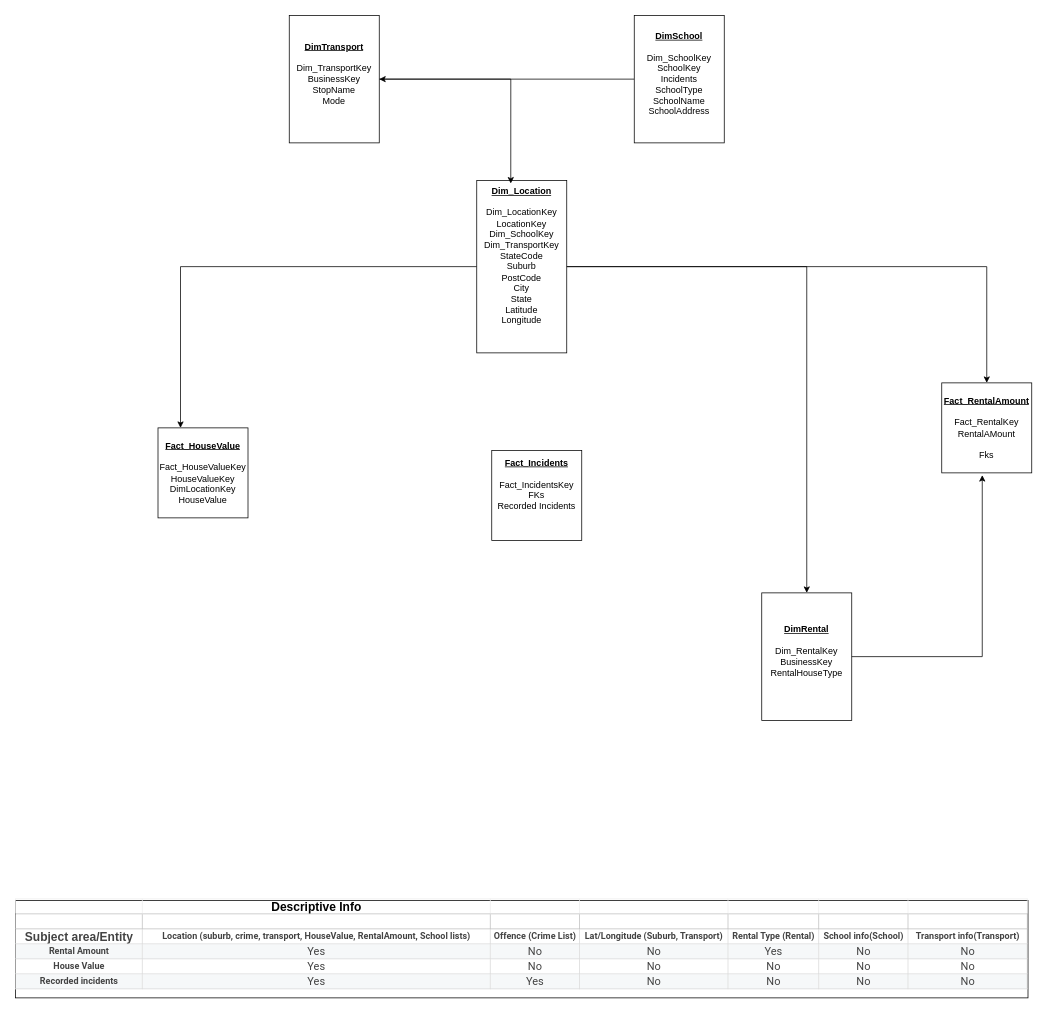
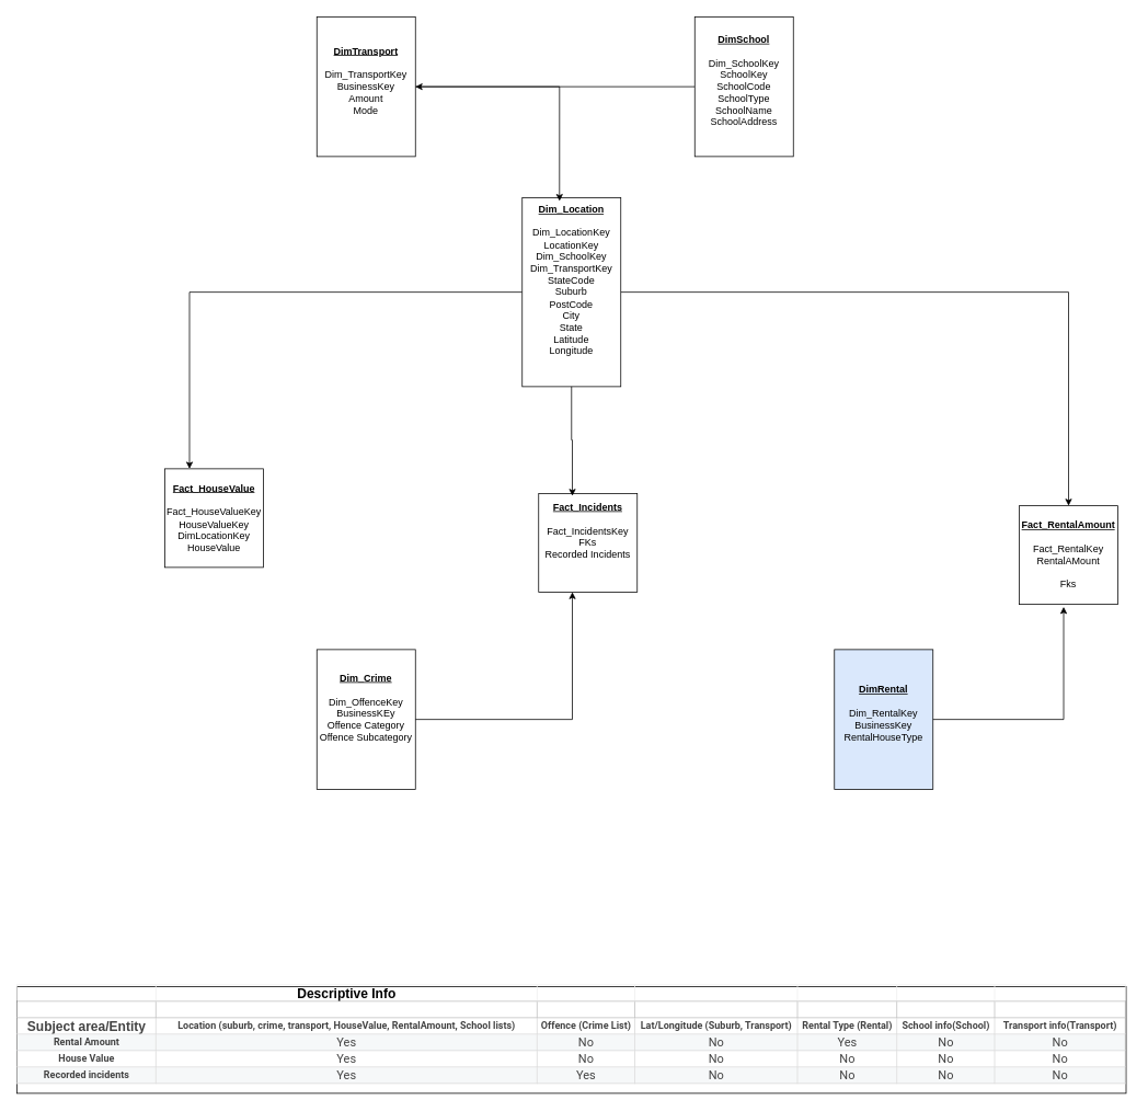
- <mxCell id="9" value="&lt;b&gt;&lt;u&gt;DimTransport&lt;/u&gt;&lt;/b&gt;&lt;div&gt;&lt;br&gt;&lt;/div&gt;&lt;div&gt;Dim_TransportKey&lt;/div&gt;&lt;div&gt;BusinessKey&lt;/div&gt;&lt;div&gt;StopName&lt;/div&gt;&lt;div&gt;Mode&lt;/div&gt;&lt;div&gt;&lt;br&gt;&lt;/div&gt;" style="rounded=0;whiteSpace=wrap;html=1;" vertex="1" parent="1"><mxGeometry x="385" y="20" width="120" height="170" as="geometry" /></mxCell>
+ <mxCell id="9" value="&lt;b&gt;&lt;u&gt;DimTransport&lt;/u&gt;&lt;/b&gt;&lt;div&gt;&lt;br&gt;&lt;/div&gt;&lt;div&gt;Dim_TransportKey&lt;/div&gt;&lt;div&gt;BusinessKey&lt;/div&gt;&lt;div&gt;Amount&lt;/div&gt;&lt;div&gt;Mode&lt;/div&gt;&lt;div&gt;&lt;br&gt;&lt;/div&gt;" style="rounded=0;whiteSpace=wrap;html=1;" vertex="1" parent="1"><mxGeometry x="385" y="20" width="120" height="170" as="geometry" /></mxCell>
- <mxCell id="8" value="&lt;b&gt;&lt;u&gt;DimSchool&lt;/u&gt;&lt;/b&gt;&lt;div&gt;&lt;br&gt;&lt;/div&gt;&lt;div&gt;Dim_SchoolKey&lt;/div&gt;&lt;div&gt;SchoolKey&lt;/div&gt;&lt;div&gt;Incidents&lt;/div&gt;&lt;div&gt;SchoolType&lt;/div&gt;&lt;div&gt;SchoolName&lt;/div&gt;&lt;div&gt;SchoolAddress&lt;/div&gt;&lt;div&gt;&lt;br&gt;&lt;/div&gt;" style="rounded=0;whiteSpace=wrap;html=1;" vertex="1" parent="1"><mxGeometry x="845" y="20" width="120" height="170" as="geometry" /></mxCell>
+ <mxCell id="8" value="&lt;b&gt;&lt;u&gt;DimSchool&lt;/u&gt;&lt;/b&gt;&lt;div&gt;&lt;br&gt;&lt;/div&gt;&lt;div&gt;Dim_SchoolKey&lt;/div&gt;&lt;div&gt;SchoolKey&lt;/div&gt;&lt;div&gt;SchoolCode&lt;/div&gt;&lt;div&gt;SchoolType&lt;/div&gt;&lt;div&gt;SchoolName&lt;/div&gt;&lt;div&gt;SchoolAddress&lt;/div&gt;&lt;div&gt;&lt;br&gt;&lt;/div&gt;" style="rounded=0;whiteSpace=wrap;html=1;" vertex="1" parent="1"><mxGeometry x="845" y="20" width="120" height="170" as="geometry" /></mxCell>
- <mxCell id="14" style="edgeStyle=orthogonalEdgeStyle;rounded=0;orthogonalLoop=1;jettySize=auto;html=1;" edge="1" parent="1" source="4" target="6"><mxGeometry relative="1" as="geometry" /></mxCell>
+ <mxCell id="14" style="edgeStyle=orthogonalEdgeStyle;rounded=0;orthogonalLoop=1;jettySize=auto;html=1;entryX=0.342;entryY=0.025;entryDx=0;entryDy=0;entryPerimeter=0;" edge="1" parent="1" source="4" target="12"><mxGeometry relative="1" as="geometry" /></mxCell>
- <mxCell id="10" value="&lt;b&gt;&lt;u&gt;Fact_RentalAmount&lt;/u&gt;&lt;/b&gt;&lt;div&gt;&lt;br&gt;&lt;/div&gt;&lt;div&gt;Fact_RentalKey&lt;/div&gt;&lt;div&gt;RentalAMount&lt;/div&gt;&lt;div&gt;&lt;br&gt;&lt;/div&gt;&lt;div&gt;Fks&lt;/div&gt;" style="rounded=0;whiteSpace=wrap;html=1;" vertex="1" parent="1"><mxGeometry x="1255" y="510" width="120" height="120" as="geometry" /></mxCell>
+ <mxCell id="10" value="&lt;b&gt;&lt;u&gt;Fact_RentalAmount&lt;/u&gt;&lt;/b&gt;&lt;div&gt;&lt;br&gt;&lt;/div&gt;&lt;div&gt;Fact_RentalKey&lt;/div&gt;&lt;div&gt;RentalAMount&lt;/div&gt;&lt;div&gt;&lt;br&gt;&lt;/div&gt;&lt;div&gt;Fks&lt;/div&gt;" style="rounded=0;whiteSpace=wrap;html=1;" vertex="1" parent="1"><mxGeometry x="1240" y="615" width="120" height="120" as="geometry" /></mxCell>
- <mxCell id="11" value="&lt;b&gt;&lt;u&gt;Fact_HouseValue&lt;/u&gt;&lt;/b&gt;&lt;div&gt;&lt;br&gt;&lt;/div&gt;&lt;div&gt;Fact_HouseValueKey&lt;/div&gt;&lt;div&gt;HouseValueKey&lt;br&gt;&lt;div&gt;DimLocationKey&lt;/div&gt;&lt;div&gt;HouseValue&lt;/div&gt;&lt;/div&gt;" style="rounded=0;whiteSpace=wrap;html=1;" vertex="1" parent="1"><mxGeometry x="210" y="570" width="120" height="120" as="geometry" /></mxCell>
+ <mxCell id="11" value="&lt;b&gt;&lt;u&gt;Fact_HouseValue&lt;/u&gt;&lt;/b&gt;&lt;div&gt;&lt;br&gt;&lt;/div&gt;&lt;div&gt;Fact_HouseValueKey&lt;/div&gt;&lt;div&gt;HouseValueKey&lt;br&gt;&lt;div&gt;DimLocationKey&lt;/div&gt;&lt;div&gt;HouseValue&lt;/div&gt;&lt;/div&gt;" style="rounded=0;whiteSpace=wrap;html=1;" vertex="1" parent="1"><mxGeometry x="200" y="570" width="120" height="120" as="geometry" /></mxCell>
+ <mxCell id="5" value="&lt;div&gt;&lt;b&gt;&lt;u&gt;Dim_Crime&lt;/u&gt;&lt;/b&gt;&lt;/div&gt;&lt;div&gt;&lt;b&gt;&lt;u&gt;&lt;br&gt;&lt;/u&gt;&lt;/b&gt;&lt;/div&gt;&lt;div&gt;Dim_OffenceKey&lt;/div&gt;&lt;div&gt;BusinessKEy&lt;/div&gt;&lt;div&gt;Offence Category&lt;/div&gt;&lt;div&gt;Offence Subcategory&lt;/div&gt;&lt;div&gt;&lt;br&gt;&lt;/div&gt;&lt;div&gt;&lt;br&gt;&lt;/div&gt;" style="rounded=0;whiteSpace=wrap;html=1;" vertex="1" parent="1"><mxGeometry x="385" y="790" width="120" height="170" as="geometry" /></mxCell>
+ <mxCell id="15" style="edgeStyle=orthogonalEdgeStyle;rounded=0;orthogonalLoop=1;jettySize=auto;html=1;entryX=0.342;entryY=1;entryDx=0;entryDy=0;entryPerimeter=0;" edge="1" parent="1" source="5" target="12"><mxGeometry relative="1" as="geometry" /></mxCell>
- <mxCell id="6" value="&lt;b&gt;&lt;u&gt;DimRental&lt;/u&gt;&lt;/b&gt;&lt;div&gt;&lt;br&gt;&lt;/div&gt;&lt;div&gt;Dim_RentalKey&lt;/div&gt;&lt;div&gt;BusinessKey&lt;/div&gt;&lt;div&gt;RentalHouseType&lt;/div&gt;&lt;div&gt;&lt;br&gt;&lt;/div&gt;" style="rounded=0;whiteSpace=wrap;html=1;" vertex="1" parent="1"><mxGeometry x="1015" y="790" width="120" height="170" as="geometry" /></mxCell>
+ <mxCell id="6" value="&lt;b&gt;&lt;u&gt;DimRental&lt;/u&gt;&lt;/b&gt;&lt;div&gt;&lt;br&gt;&lt;/div&gt;&lt;div&gt;Dim_RentalKey&lt;/div&gt;&lt;div&gt;BusinessKey&lt;/div&gt;&lt;div&gt;RentalHouseType&lt;/div&gt;&lt;div&gt;&lt;br&gt;&lt;/div&gt;" style="rounded=0;whiteSpace=wrap;html=1;fillColor=#dae8fc;" vertex="1" parent="1"><mxGeometry x="1015" y="790" width="120" height="170" as="geometry" /></mxCell>
